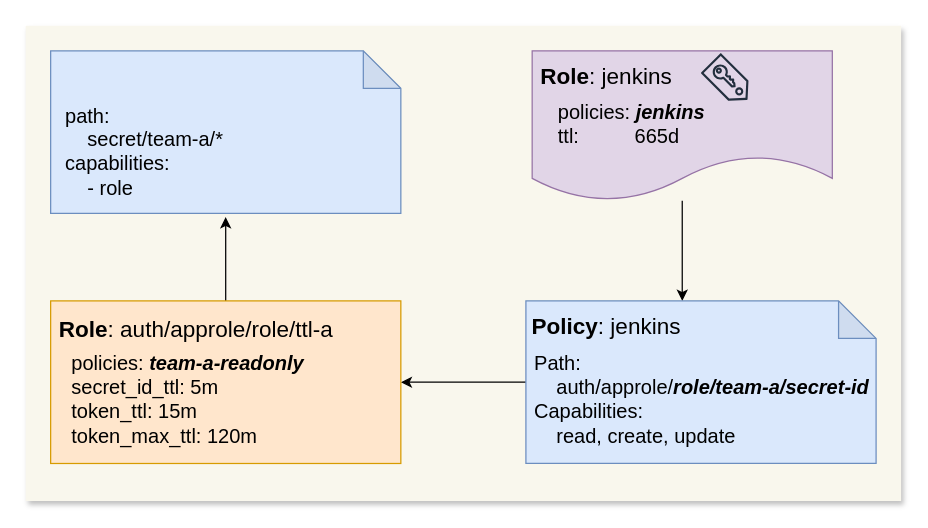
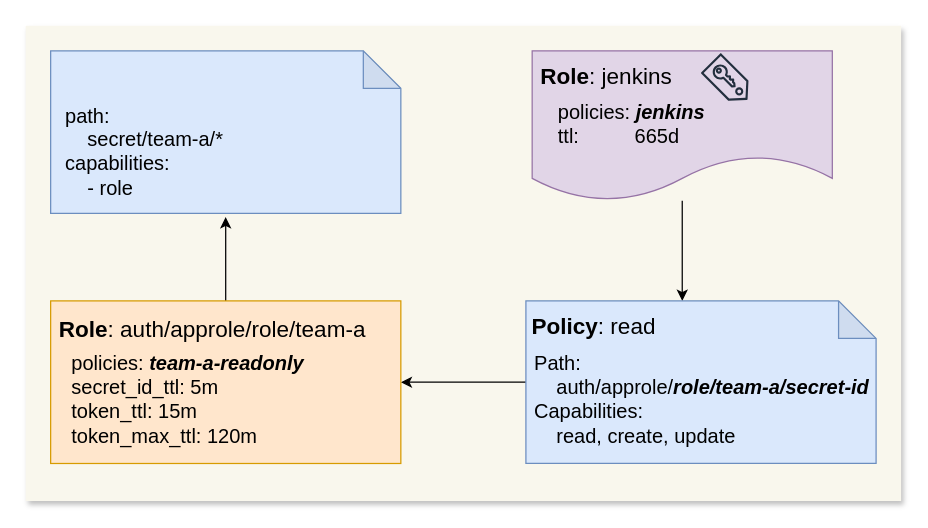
- <mxCell id="13" value="&lt;div style=&quot;text-align: center ; font-size: 18px&quot;&gt;&lt;font style=&quot;font-size: 18px&quot;&gt;&lt;b&gt;Role&lt;/b&gt;:&amp;nbsp;&lt;span&gt;auth/approle/role/&lt;/span&gt;ttl-a&lt;/font&gt;&lt;/div&gt;" style="text;html=1;strokeColor=none;fillColor=none;align=left;verticalAlign=top;whiteSpace=wrap;rounded=0;" vertex="1" parent="1"><mxGeometry x="45" y="246" width="255" height="30" as="geometry" /></mxCell>
+ <mxCell id="13" value="&lt;div style=&quot;text-align: center ; font-size: 18px&quot;&gt;&lt;font style=&quot;font-size: 18px&quot;&gt;&lt;b&gt;Role&lt;/b&gt;:&amp;nbsp;&lt;span&gt;auth/approle/role/&lt;/span&gt;team-a&lt;/font&gt;&lt;/div&gt;" style="text;html=1;strokeColor=none;fillColor=none;align=left;verticalAlign=top;whiteSpace=wrap;rounded=0;" vertex="1" parent="1"><mxGeometry x="45" y="246" width="255" height="30" as="geometry" /></mxCell>
- <mxCell id="9" value="&lt;div style=&quot;text-align: center ; font-size: 18px&quot;&gt;&lt;font style=&quot;font-size: 18px&quot;&gt;&lt;b&gt;Policy&lt;/b&gt;: jenkins&lt;/font&gt;&lt;/div&gt;" style="text;html=1;strokeColor=none;fillColor=none;align=left;verticalAlign=middle;whiteSpace=wrap;rounded=0;spacing=5;" vertex="1" parent="1"><mxGeometry x="420" y="246" width="200" height="30" as="geometry" /></mxCell>
+ <mxCell id="9" value="&lt;div style=&quot;text-align: center ; font-size: 18px&quot;&gt;&lt;font style=&quot;font-size: 18px&quot;&gt;&lt;b&gt;Policy&lt;/b&gt;: read&lt;/font&gt;&lt;/div&gt;" style="text;html=1;strokeColor=none;fillColor=none;align=left;verticalAlign=middle;whiteSpace=wrap;rounded=0;spacing=5;" vertex="1" parent="1"><mxGeometry x="420" y="246" width="200" height="30" as="geometry" /></mxCell>
